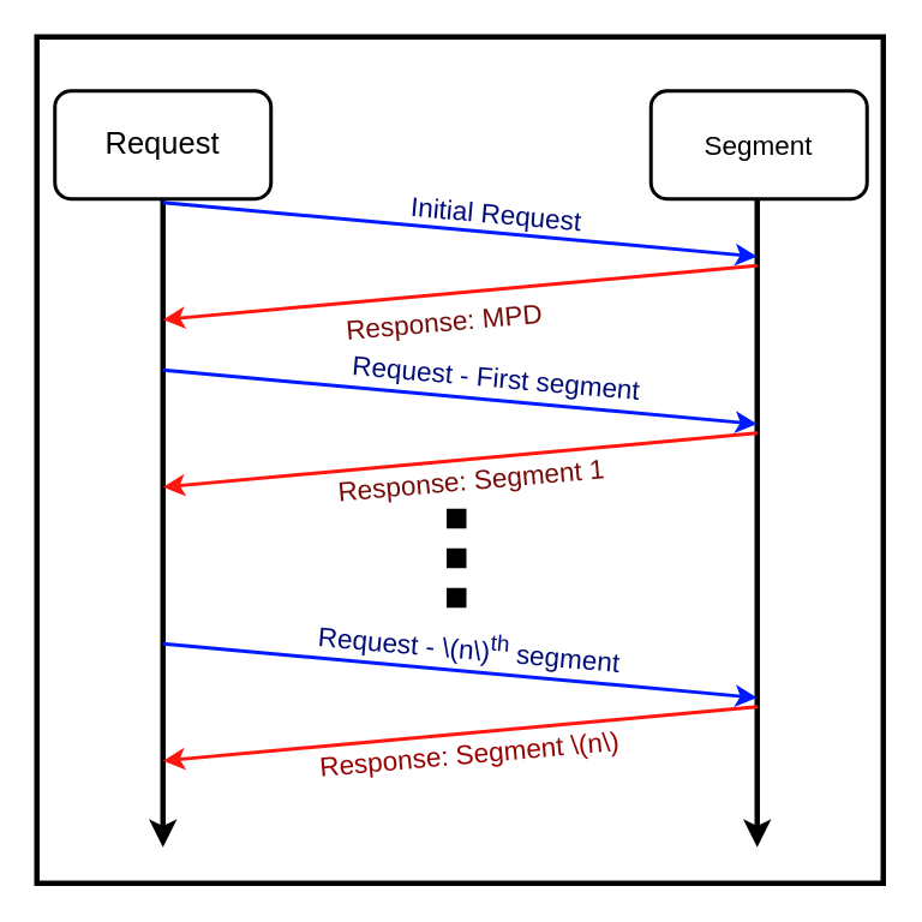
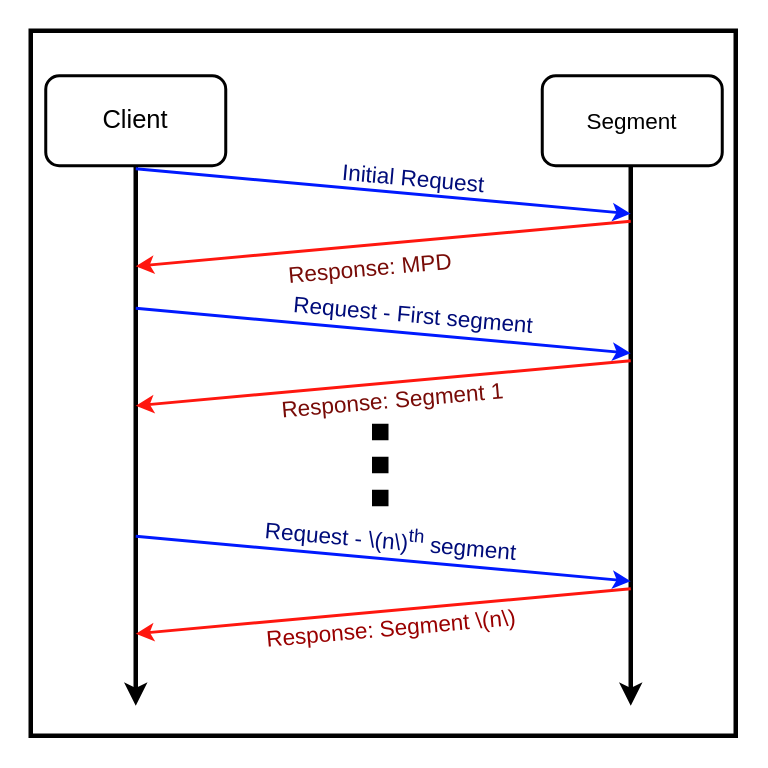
- <mxCell id="7" value="Request" style="rounded=1;whiteSpace=wrap;html=1;fontSize=17;fillColor=none;strokeWidth=2;fontStyle=0" parent="3" vertex="1"><mxGeometry x="30" y="50" width="120" height="60" as="geometry" /></mxCell>
+ <mxCell id="7" value="Client" style="rounded=1;whiteSpace=wrap;html=1;fontSize=17;fillColor=none;strokeWidth=2;fontStyle=0" parent="3" vertex="1"><mxGeometry x="30" y="50" width="120" height="60" as="geometry" /></mxCell>
